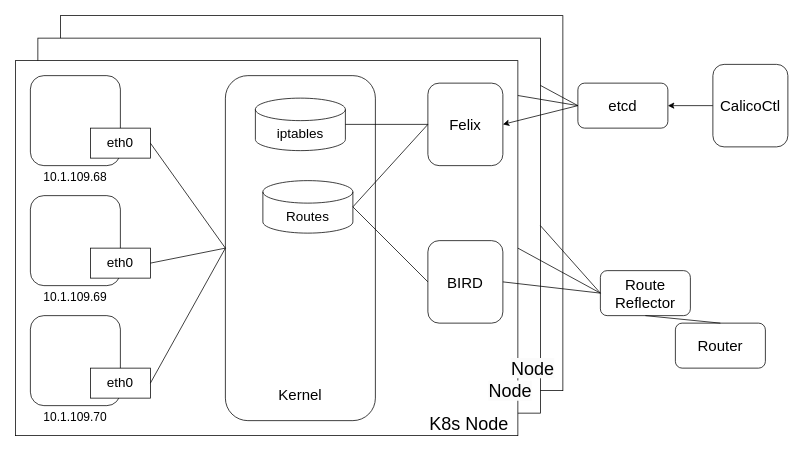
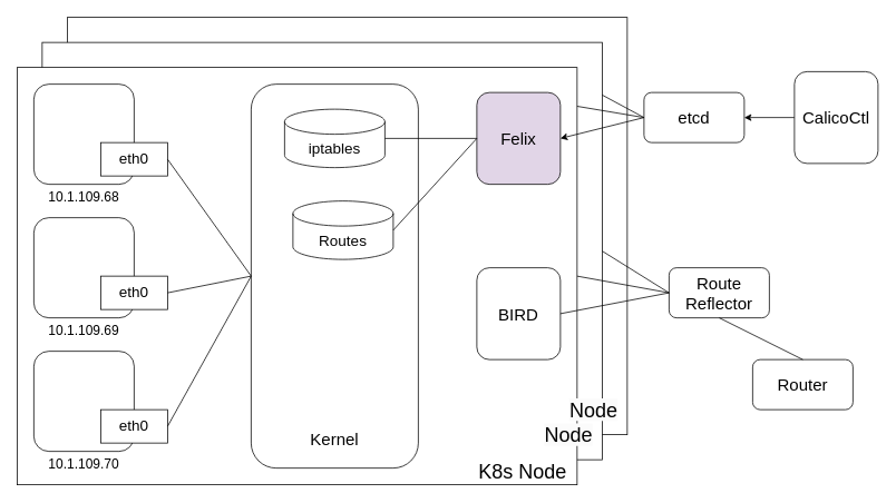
- <mxCell id="28" value="Felix" style="rounded=1;whiteSpace=wrap;html=1;fontSize=20;" vertex="1" parent="2"><mxGeometry x="550" y="90" width="100" height="110" as="geometry" /></mxCell>
+ <mxCell id="28" value="Felix" style="rounded=1;whiteSpace=wrap;html=1;fontSize=20;fillColor=#e1d5e7;" vertex="1" parent="2"><mxGeometry x="550" y="90" width="100" height="110" as="geometry" /></mxCell>
- <mxCell id="35" value="" style="endArrow=none;html=1;rounded=0;exitX=1;exitY=0.5;exitDx=0;exitDy=0;exitPerimeter=0;entryX=0;entryY=0.5;entryDx=0;entryDy=0;" edge="1" parent="2" source="26" target="29"><mxGeometry width="50" height="50" relative="1" as="geometry"><mxPoint x="480" y="290" as="sourcePoint" /><mxPoint x="530" y="240" as="targetPoint" /></mxGeometry></mxCell>
- <mxCell id="8" value="Route&lt;br&gt;Reflector" style="rounded=1;whiteSpace=wrap;html=1;fontSize=20;" vertex="1" parent="2"><mxGeometry x="780" y="340" width="120" height="60" as="geometry" /></mxCell>
+ <mxCell id="8" value="Route&lt;br&gt;Reflector" style="rounded=1;whiteSpace=wrap;html=1;fontSize=20;" vertex="1" parent="2"><mxGeometry x="780" y="300" width="120" height="60" as="geometry" /></mxCell>
